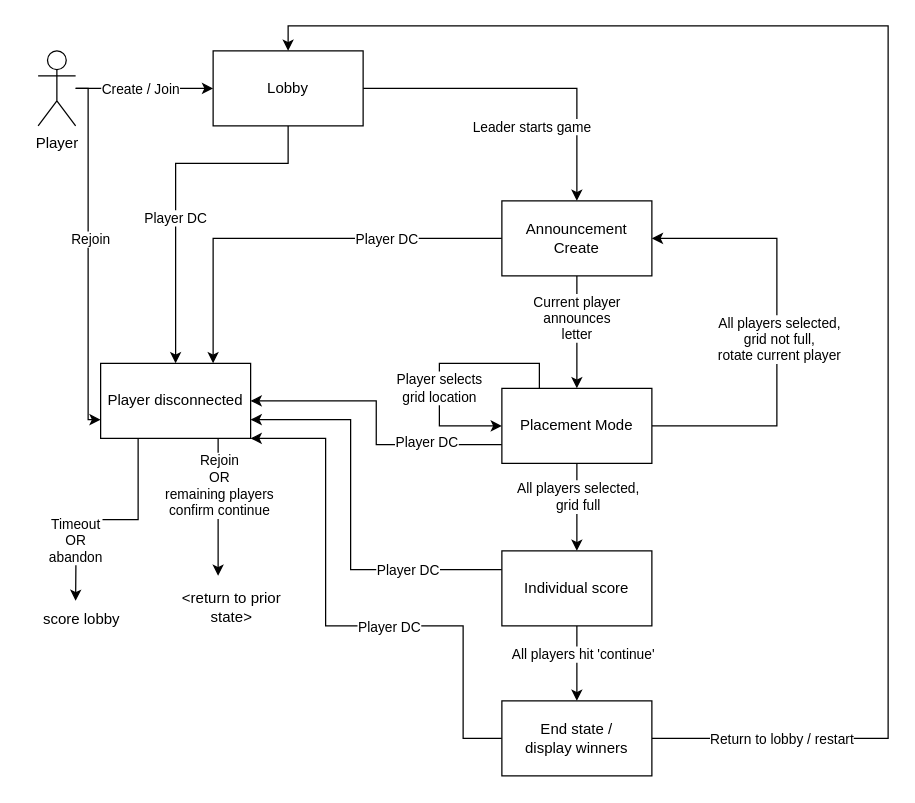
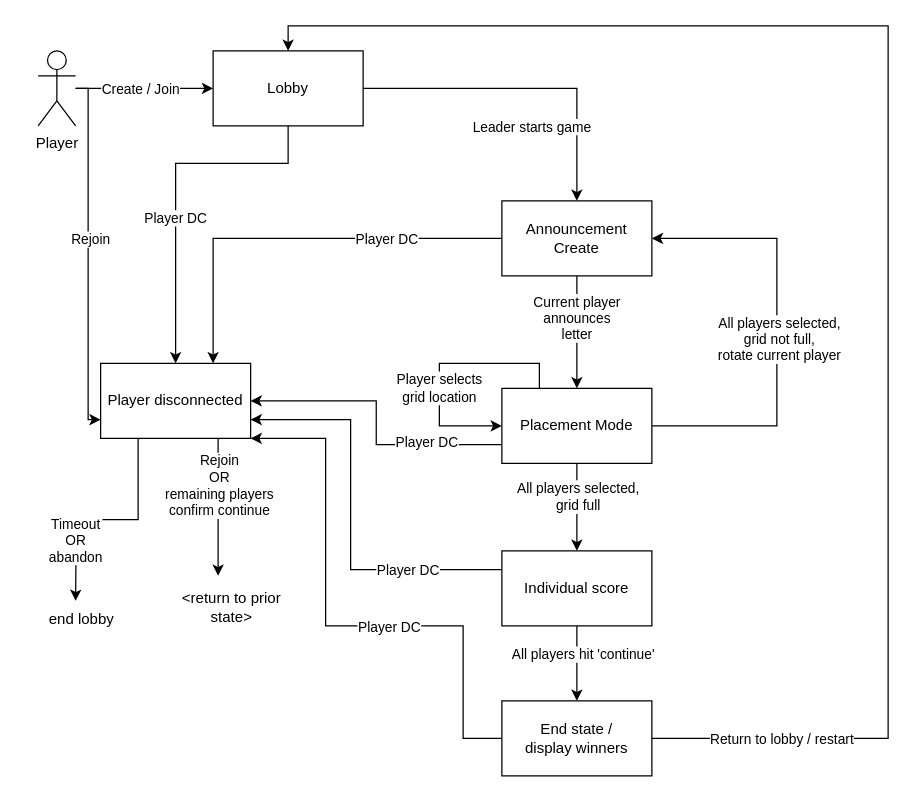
- <mxCell id="42" value="score lobby" style="text;strokeColor=none;align=center;fillColor=none;html=1;verticalAlign=middle;whiteSpace=wrap;rounded=0;" vertex="1" parent="1"><mxGeometry x="20" y="480" width="90" height="30" as="geometry" /></mxCell>
+ <mxCell id="42" value="end lobby" style="text;strokeColor=none;align=center;fillColor=none;html=1;verticalAlign=middle;whiteSpace=wrap;rounded=0;" vertex="1" parent="1"><mxGeometry x="20" y="480" width="90" height="30" as="geometry" /></mxCell>
